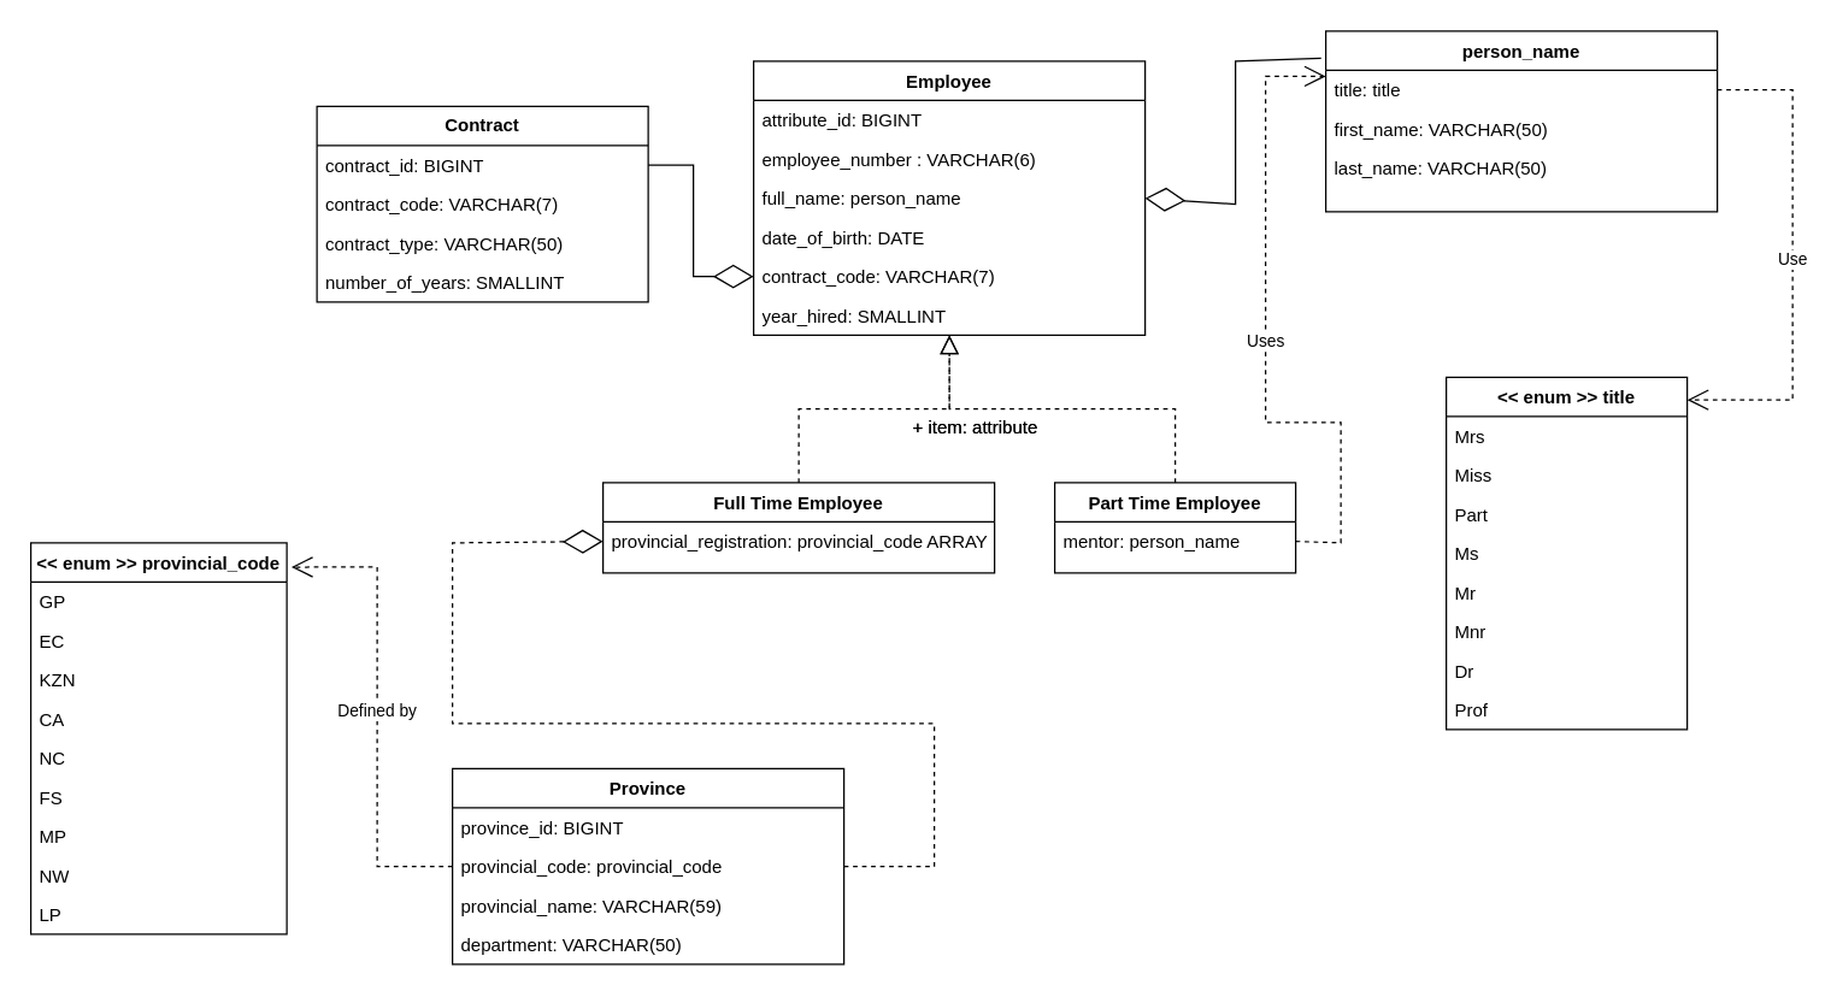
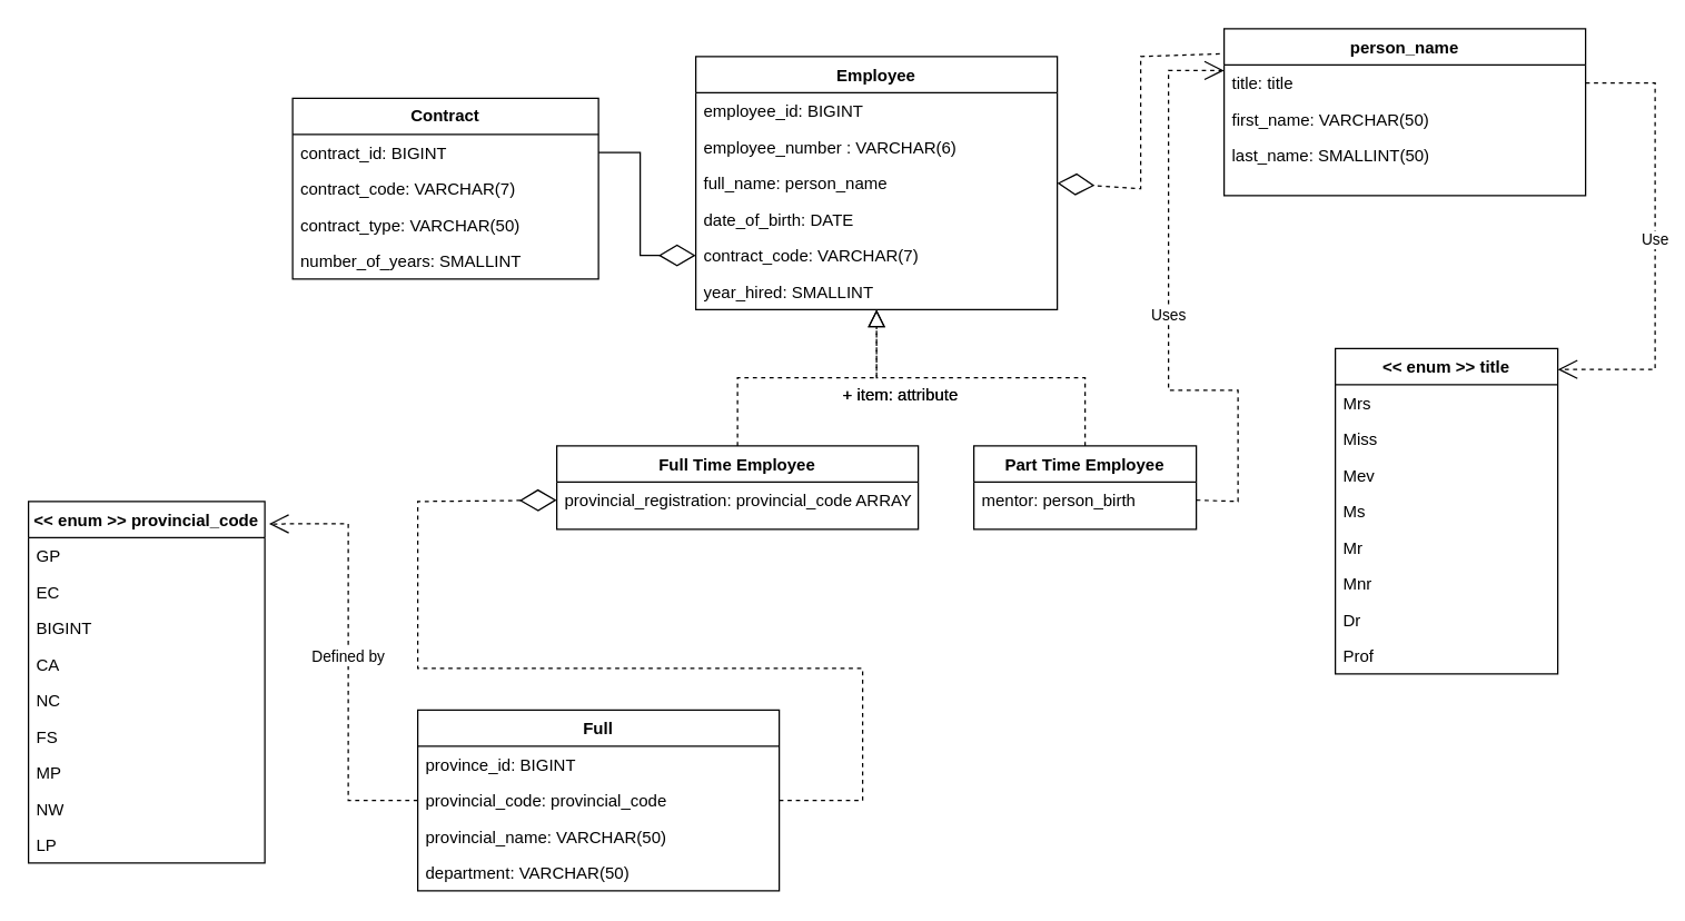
- <mxCell id="43" value="" style="endArrow=diamondThin;endFill=0;endSize=24;html=1;rounded=0;entryX=1;entryY=0.5;entryDx=0;entryDy=0;exitX=-0.012;exitY=0.15;exitDx=0;exitDy=0;exitPerimeter=0;" edge="1" parent="1" source="15" target="5"><mxGeometry width="160" relative="1" as="geometry"><mxPoint x="810" y="220" as="sourcePoint" /><mxPoint x="970" y="220" as="targetPoint" /><Array as="points"><mxPoint x="820" y="40" /><mxPoint x="820" y="135" /></Array></mxGeometry></mxCell>
+ <mxCell id="43" value="" style="endArrow=diamondThin;endFill=0;endSize=24;html=1;rounded=0;entryX=1;entryY=0.5;entryDx=0;entryDy=0;exitX=-0.012;exitY=0.15;exitDx=0;exitDy=0;exitPerimeter=0;dashed=1;" edge="1" parent="1" source="15" target="5"><mxGeometry width="160" relative="1" as="geometry"><mxPoint x="810" y="220" as="sourcePoint" /><mxPoint x="970" y="220" as="targetPoint" /><Array as="points"><mxPoint x="820" y="40" /><mxPoint x="820" y="135" /></Array></mxGeometry></mxCell>
- <mxCell id="3" value="attribute_id: BIGINT" style="text;strokeColor=none;fillColor=none;align=left;verticalAlign=top;spacingLeft=4;spacingRight=4;overflow=hidden;rotatable=0;points=[[0,0.5],[1,0.5]];portConstraint=eastwest;whiteSpace=wrap;html=1;" vertex="1" parent="2"><mxGeometry y="26" width="260" height="26" as="geometry" /></mxCell>
+ <mxCell id="3" value="employee_id: BIGINT" style="text;strokeColor=none;fillColor=none;align=left;verticalAlign=top;spacingLeft=4;spacingRight=4;overflow=hidden;rotatable=0;points=[[0,0.5],[1,0.5]];portConstraint=eastwest;whiteSpace=wrap;html=1;" vertex="1" parent="2"><mxGeometry y="26" width="260" height="26" as="geometry" /></mxCell>
- <mxCell id="18" value="last_name: VARCHAR(50)" style="text;align=left;verticalAlign=top;spacingLeft=4;spacingRight=4;overflow=hidden;rotatable=0;points=[[0,0.5],[1,0.5]];portConstraint=eastwest;rounded=0;shadow=0;html=0;" vertex="1" parent="15"><mxGeometry y="78" width="260" height="26" as="geometry" /></mxCell>
+ <mxCell id="18" value="last_name: SMALLINT(50)" style="text;align=left;verticalAlign=top;spacingLeft=4;spacingRight=4;overflow=hidden;rotatable=0;points=[[0,0.5],[1,0.5]];portConstraint=eastwest;rounded=0;shadow=0;html=0;" vertex="1" parent="15"><mxGeometry y="78" width="260" height="26" as="geometry" /></mxCell>
- <mxCell id="22" value="Part" style="text;align=left;verticalAlign=top;spacingLeft=4;spacingRight=4;overflow=hidden;rotatable=0;points=[[0,0.5],[1,0.5]];portConstraint=eastwest;rounded=0;shadow=0;html=0;" vertex="1" parent="19"><mxGeometry y="78" width="160" height="26" as="geometry" /></mxCell>
+ <mxCell id="22" value="Mev" style="text;align=left;verticalAlign=top;spacingLeft=4;spacingRight=4;overflow=hidden;rotatable=0;points=[[0,0.5],[1,0.5]];portConstraint=eastwest;rounded=0;shadow=0;html=0;" vertex="1" parent="19"><mxGeometry y="78" width="160" height="26" as="geometry" /></mxCell>
- <mxCell id="13" value="mentor: person_name" style="text;strokeColor=none;fillColor=none;align=left;verticalAlign=top;spacingLeft=4;spacingRight=4;overflow=hidden;rotatable=0;points=[[0,0.5],[1,0.5]];portConstraint=eastwest;whiteSpace=wrap;html=1;" vertex="1" parent="12"><mxGeometry y="26" width="160" height="26" as="geometry" /></mxCell>
+ <mxCell id="13" value="mentor: person_birth" style="text;strokeColor=none;fillColor=none;align=left;verticalAlign=top;spacingLeft=4;spacingRight=4;overflow=hidden;rotatable=0;points=[[0,0.5],[1,0.5]];portConstraint=eastwest;whiteSpace=wrap;html=1;" vertex="1" parent="12"><mxGeometry y="26" width="160" height="26" as="geometry" /></mxCell>
- <mxCell id="36" value="KZN" style="text;align=left;verticalAlign=top;spacingLeft=4;spacingRight=4;overflow=hidden;rotatable=0;points=[[0,0.5],[1,0.5]];portConstraint=eastwest;rounded=0;shadow=0;html=0;" vertex="1" parent="33"><mxGeometry y="78" width="170" height="26" as="geometry" /></mxCell>
+ <mxCell id="36" value="BIGINT" style="text;align=left;verticalAlign=top;spacingLeft=4;spacingRight=4;overflow=hidden;rotatable=0;points=[[0,0.5],[1,0.5]];portConstraint=eastwest;rounded=0;shadow=0;html=0;" vertex="1" parent="33"><mxGeometry y="78" width="170" height="26" as="geometry" /></mxCell>
- <mxCell id="45" value="Province" style="swimlane;fontStyle=1;align=center;verticalAlign=top;childLayout=stackLayout;horizontal=1;startSize=26;horizontalStack=0;resizeParent=1;resizeLast=0;collapsible=1;marginBottom=0;rounded=0;shadow=0;strokeWidth=1;" vertex="1" parent="1"><mxGeometry x="300" y="510" width="260" height="130" as="geometry"><mxRectangle x="130" y="380" width="160" height="26" as="alternateBounds" /></mxGeometry></mxCell>
+ <mxCell id="45" value="Full" style="swimlane;fontStyle=1;align=center;verticalAlign=top;childLayout=stackLayout;horizontal=1;startSize=26;horizontalStack=0;resizeParent=1;resizeLast=0;collapsible=1;marginBottom=0;rounded=0;shadow=0;strokeWidth=1;" vertex="1" parent="1"><mxGeometry x="300" y="510" width="260" height="130" as="geometry"><mxRectangle x="130" y="380" width="160" height="26" as="alternateBounds" /></mxGeometry></mxCell>
- <mxCell id="48" value="provincial_name: VARCHAR(59)" style="text;align=left;verticalAlign=top;spacingLeft=4;spacingRight=4;overflow=hidden;rotatable=0;points=[[0,0.5],[1,0.5]];portConstraint=eastwest;rounded=0;shadow=0;html=0;" vertex="1" parent="45"><mxGeometry y="78" width="260" height="26" as="geometry" /></mxCell>
+ <mxCell id="48" value="provincial_name: VARCHAR(50)" style="text;align=left;verticalAlign=top;spacingLeft=4;spacingRight=4;overflow=hidden;rotatable=0;points=[[0,0.5],[1,0.5]];portConstraint=eastwest;rounded=0;shadow=0;html=0;" vertex="1" parent="45"><mxGeometry y="78" width="260" height="26" as="geometry" /></mxCell>
